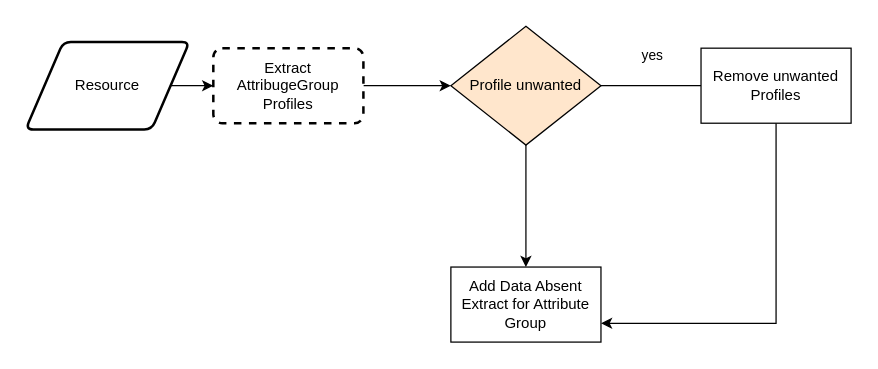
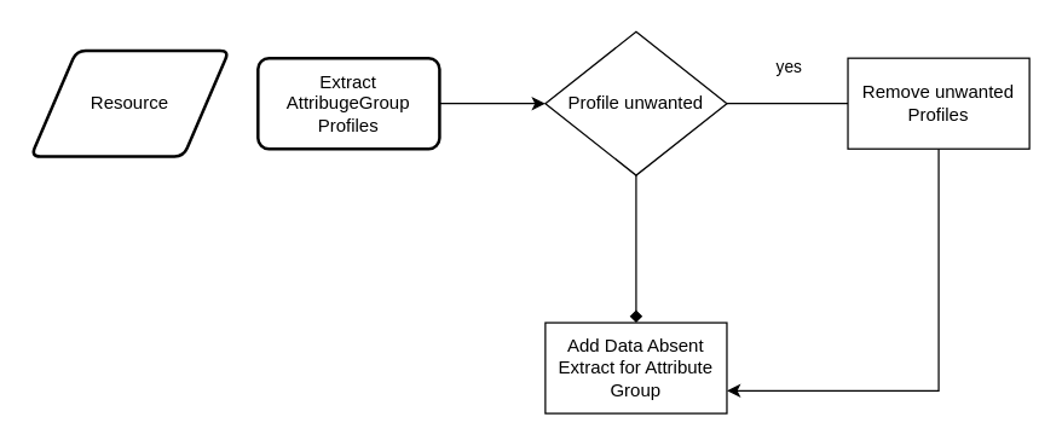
- <mxCell id="2" value="" style="edgeStyle=orthogonalEdgeStyle;rounded=0;orthogonalLoop=1;jettySize=auto;html=1;" edge="1" parent="1" source="3" target="11"><mxGeometry relative="1" as="geometry" /></mxCell>
- <mxCell id="11" value="Extract AttribugeGroup Profiles" style="whiteSpace=wrap;html=1;strokeWidth=2;rounded=1;arcSize=12;dashed=1;" vertex="1" parent="1"><mxGeometry x="170.055" y="38" width="120" height="60" as="geometry" /></mxCell>
+ <mxCell id="11" value="Extract AttribugeGroup Profiles" style="whiteSpace=wrap;html=1;strokeWidth=2;rounded=1;arcSize=12;" vertex="1" parent="1"><mxGeometry x="170.055" y="38" width="120" height="60" as="geometry" /></mxCell>
- <mxCell id="7" value="Profile unwanted" style="rhombus;whiteSpace=wrap;html=1;fillColor=#ffe6cc;" vertex="1" parent="1"><mxGeometry x="360" y="20.5" width="120" height="95" as="geometry" /></mxCell>
+ <mxCell id="7" value="Profile unwanted" style="rhombus;whiteSpace=wrap;html=1;" vertex="1" parent="1"><mxGeometry x="360" y="20.5" width="120" height="95" as="geometry" /></mxCell>
- <mxCell id="6" value="" style="edgeStyle=orthogonalEdgeStyle;rounded=0;orthogonalLoop=1;jettySize=auto;html=1;" edge="1" parent="1" source="7" target="12"><mxGeometry relative="1" as="geometry" /></mxCell>
+ <mxCell id="6" value="" style="edgeStyle=orthogonalEdgeStyle;rounded=0;orthogonalLoop=1;jettySize=auto;html=1;endArrow=diamond;" edge="1" parent="1" source="7" target="12"><mxGeometry relative="1" as="geometry" /></mxCell>
